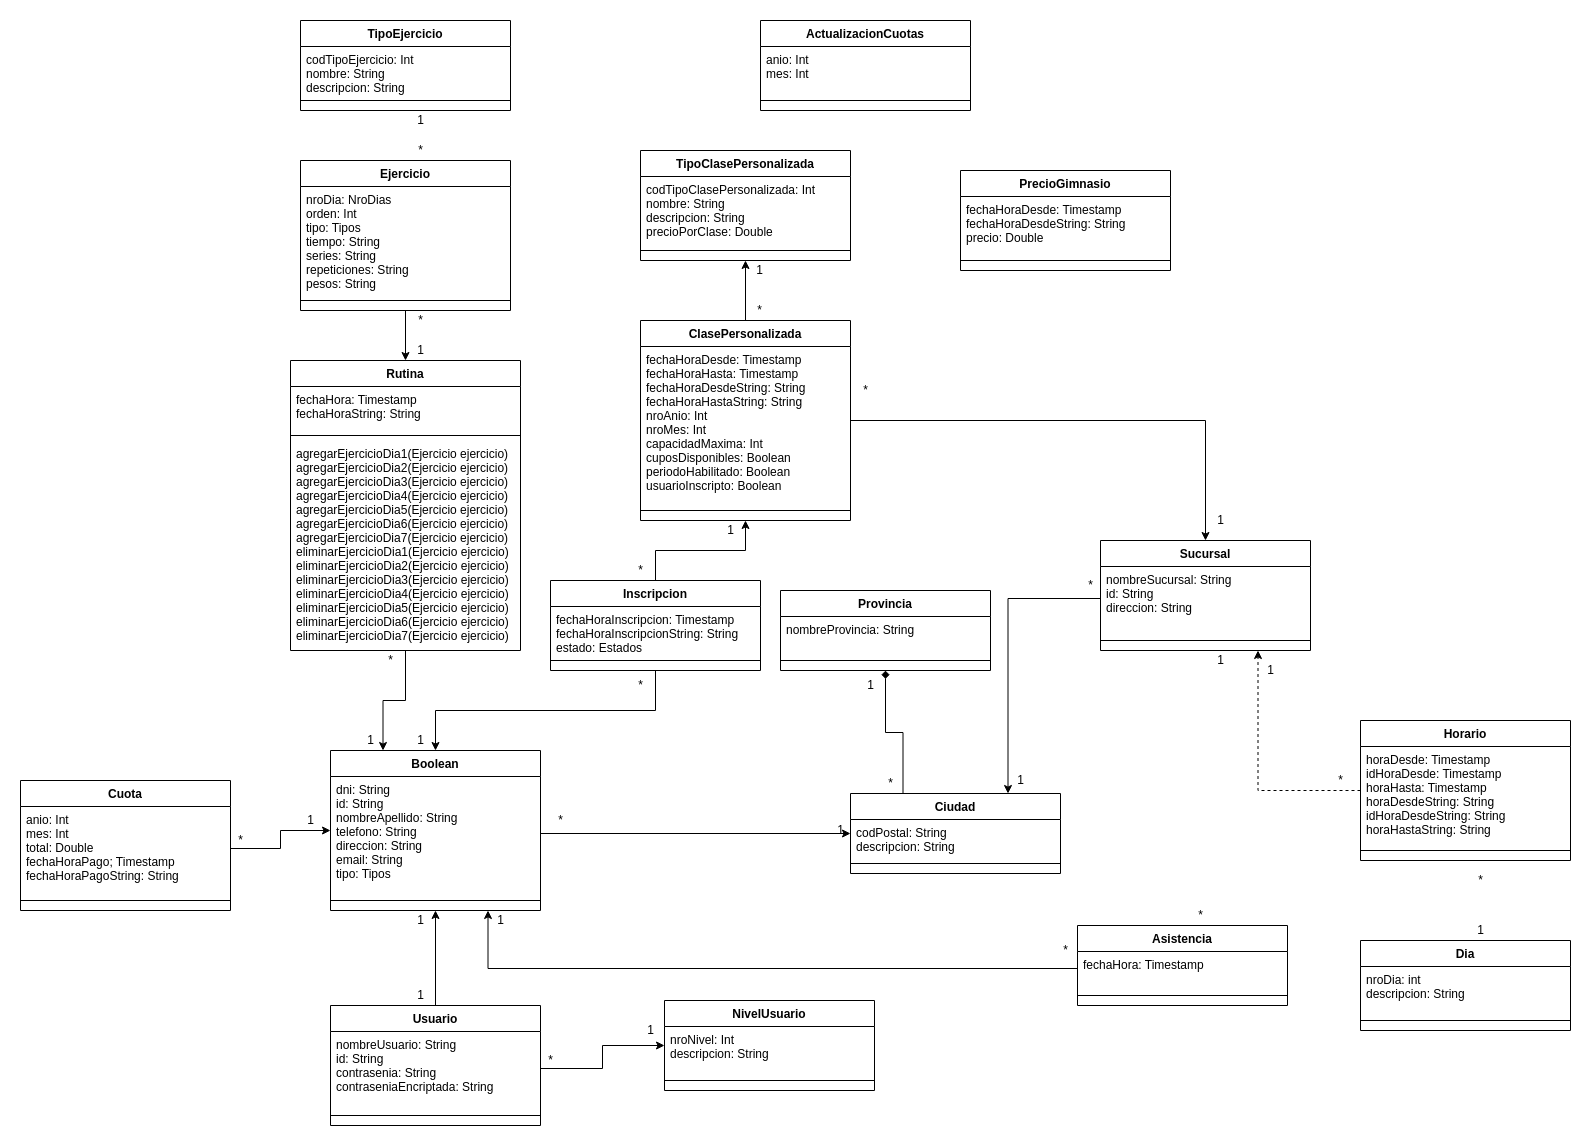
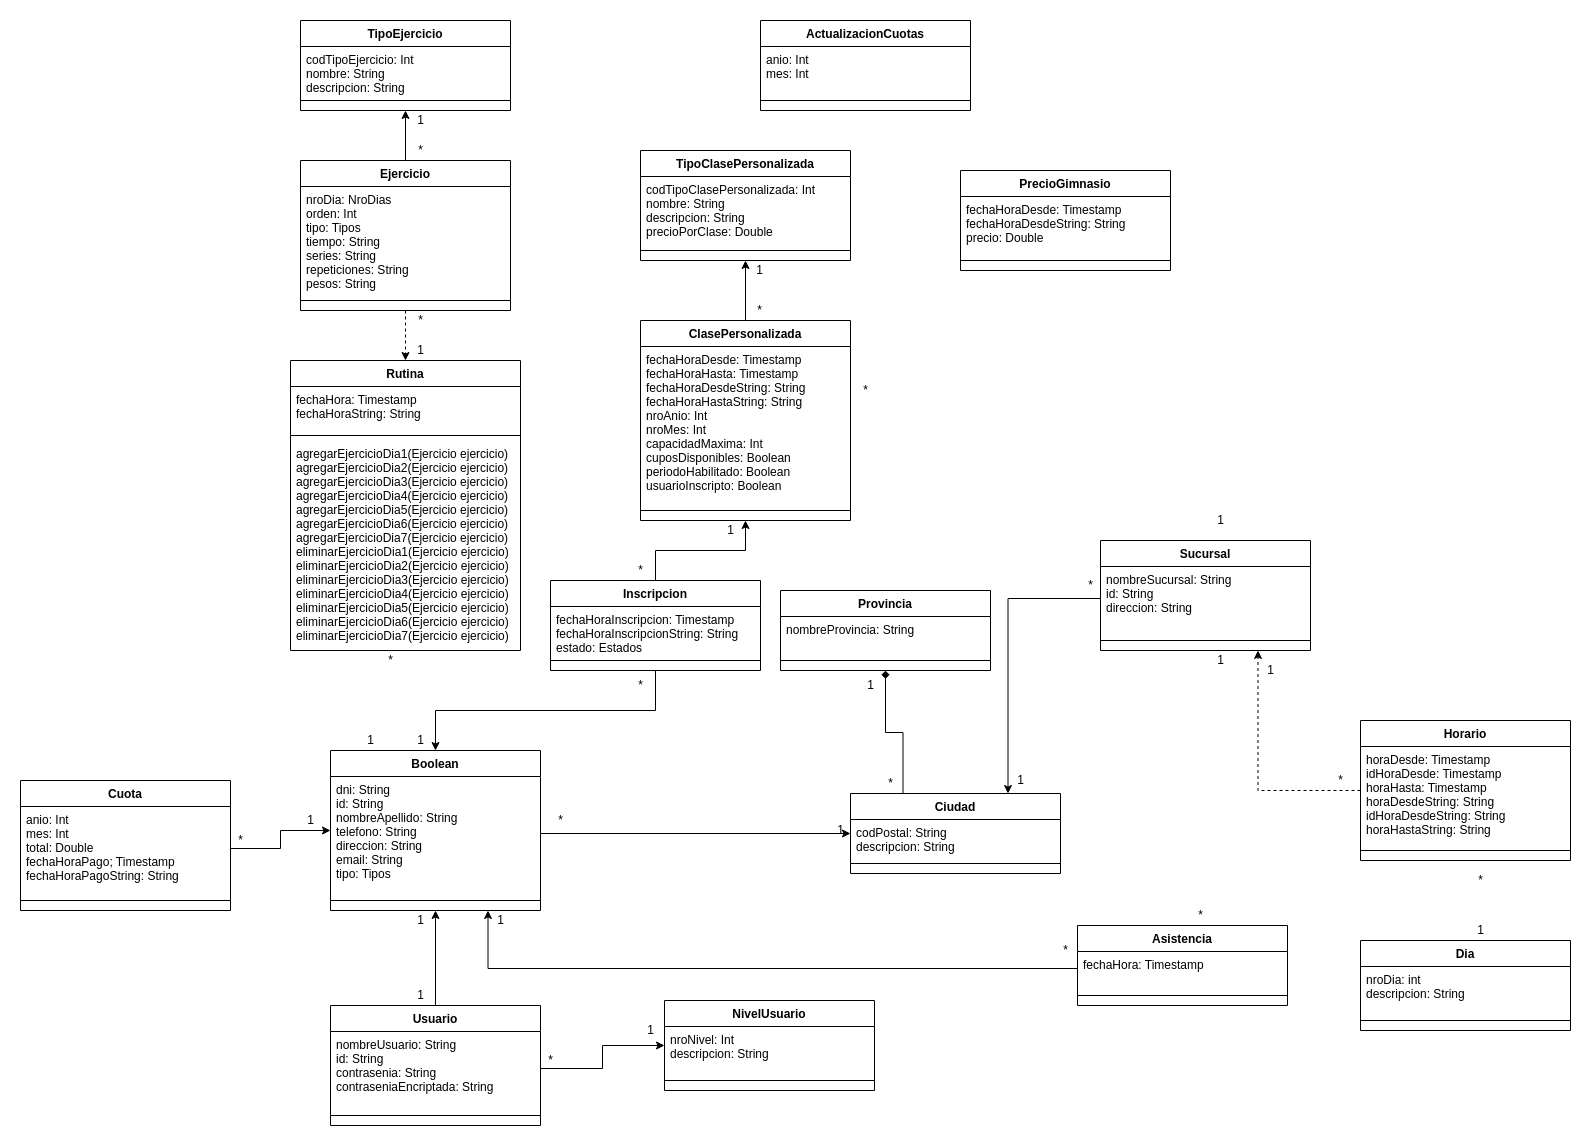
+ <mxCell id="13" style="edgeStyle=orthogonalEdgeStyle;rounded=0;orthogonalLoop=1;jettySize=auto;html=1;" edge="1" parent="1" source="26" target="19"><mxGeometry relative="1" as="geometry" /></mxCell>
- <mxCell id="14" style="edgeStyle=orthogonalEdgeStyle;rounded=0;orthogonalLoop=1;jettySize=auto;html=1;" edge="1" parent="1" source="26" target="22"><mxGeometry relative="1" as="geometry" /></mxCell>
+ <mxCell id="14" style="edgeStyle=orthogonalEdgeStyle;rounded=0;orthogonalLoop=1;jettySize=auto;html=1;dashed=1;" edge="1" parent="1" source="26" target="22"><mxGeometry relative="1" as="geometry" /></mxCell>
- <mxCell id="5" style="edgeStyle=orthogonalEdgeStyle;rounded=0;orthogonalLoop=1;jettySize=auto;html=1;" edge="1" parent="1" source="51" target="6"><mxGeometry relative="1" as="geometry" /></mxCell>
- <mxCell id="16" style="edgeStyle=orthogonalEdgeStyle;rounded=0;orthogonalLoop=1;jettySize=auto;html=1;exitX=0.5;exitY=1;exitDx=0;exitDy=0;entryX=0.25;entryY=0;entryDx=0;entryDy=0;" edge="1" parent="1" source="22" target="33"><mxGeometry relative="1" as="geometry" /></mxCell>
